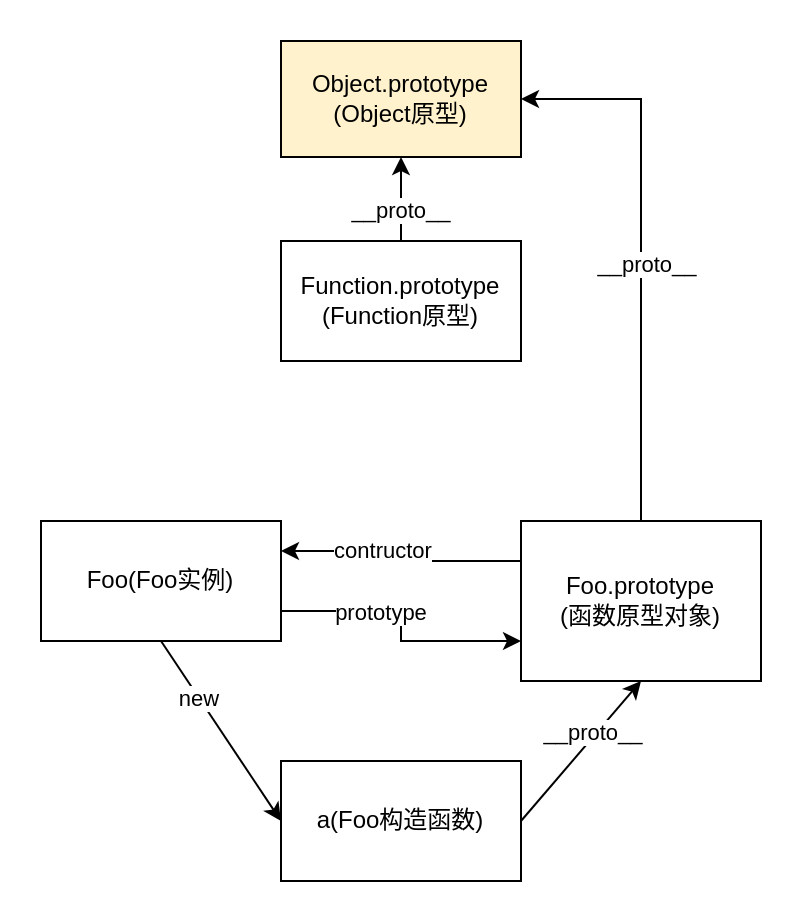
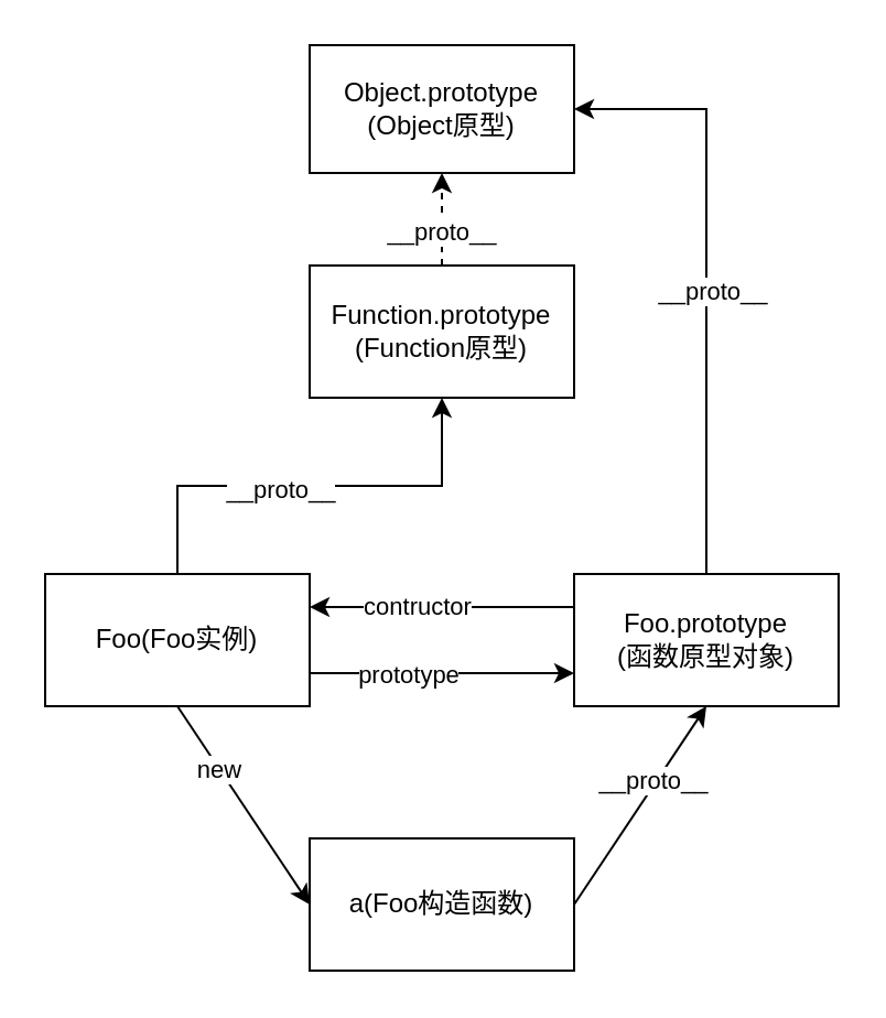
- <mxCell id="20" value="Object.prototype&lt;br&gt;(Object原型)" style="rounded=0;whiteSpace=wrap;html=1;fillColor=#fff2cc;" parent="1" vertex="1"><mxGeometry x="140" y="20" width="120" height="58" as="geometry" /></mxCell>
+ <mxCell id="20" value="Object.prototype&lt;br&gt;(Object原型)" style="rounded=0;whiteSpace=wrap;html=1;" parent="1" vertex="1"><mxGeometry x="140" y="20" width="120" height="58" as="geometry" /></mxCell>
- <mxCell id="17" value="" style="edgeStyle=orthogonalEdgeStyle;rounded=0;orthogonalLoop=1;jettySize=auto;html=1;" parent="1" source="19" target="20" edge="1"><mxGeometry relative="1" as="geometry" /></mxCell>
+ <mxCell id="17" value="" style="edgeStyle=orthogonalEdgeStyle;rounded=0;orthogonalLoop=1;jettySize=auto;html=1;dashed=1;" parent="1" source="19" target="20" edge="1"><mxGeometry relative="1" as="geometry" /></mxCell>
+ <mxCell id="5" style="edgeStyle=orthogonalEdgeStyle;rounded=0;orthogonalLoop=1;jettySize=auto;html=1;exitX=0.5;exitY=0;exitDx=0;exitDy=0;entryX=0.5;entryY=1;entryDx=0;entryDy=0;" parent="1" source="7" target="19" edge="1"><mxGeometry relative="1" as="geometry" /></mxCell>
+ <mxCell id="6" value="__proto__" style="edgeLabel;html=1;align=center;verticalAlign=middle;resizable=0;points=[];" parent="5" vertex="1" connectable="0"><mxGeometry x="-0.14" y="-1" relative="1" as="geometry"><mxPoint as="offset" /></mxGeometry></mxCell>
- <mxCell id="12" value="Foo.prototype&lt;br&gt;(函数原型对象)" style="rounded=0;whiteSpace=wrap;html=1;" parent="1" vertex="1"><mxGeometry x="260" y="260" width="120" height="80" as="geometry" /></mxCell>
+ <mxCell id="12" value="Foo.prototype&lt;br&gt;(函数原型对象)" style="rounded=0;whiteSpace=wrap;html=1;" parent="1" vertex="1"><mxGeometry x="260" y="260" width="120" height="60" as="geometry" /></mxCell>
